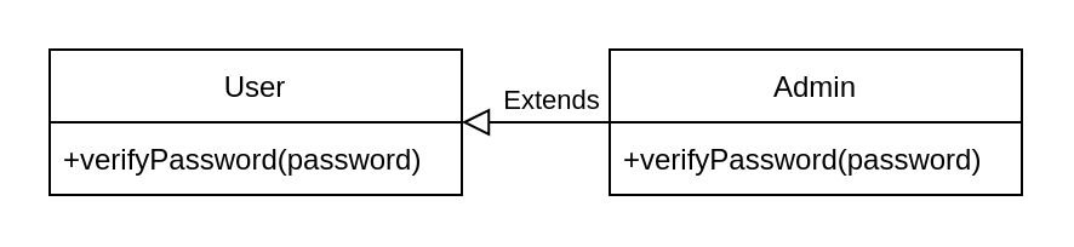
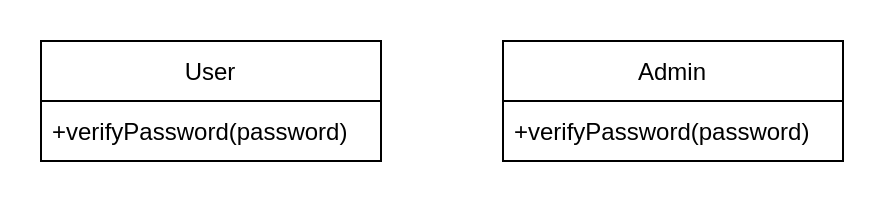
- <mxCell id="6" value="Extends" style="endArrow=block;endSize=9;endFill=0;html=1;rounded=0;edgeStyle=orthogonalEdgeStyle;exitX=0;exitY=0.5;exitDx=0;exitDy=0;entryX=1;entryY=0.5;entryDx=0;entryDy=0;" parent="1" source="4" target="2" edge="1"><mxGeometry x="-0.2" y="-9" width="160" relative="1" as="geometry"><mxPoint x="81" y="180" as="sourcePoint" /><mxPoint x="241" y="180" as="targetPoint" /><mxPoint as="offset" /></mxGeometry></mxCell>
